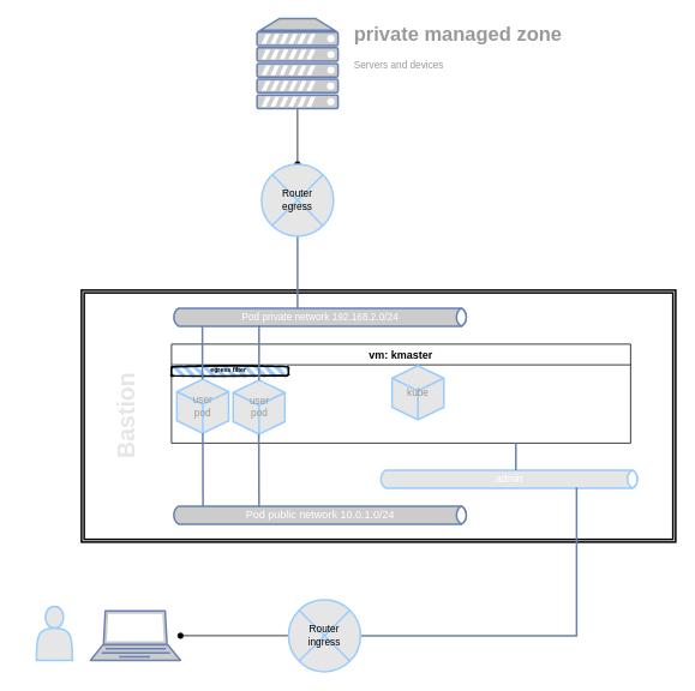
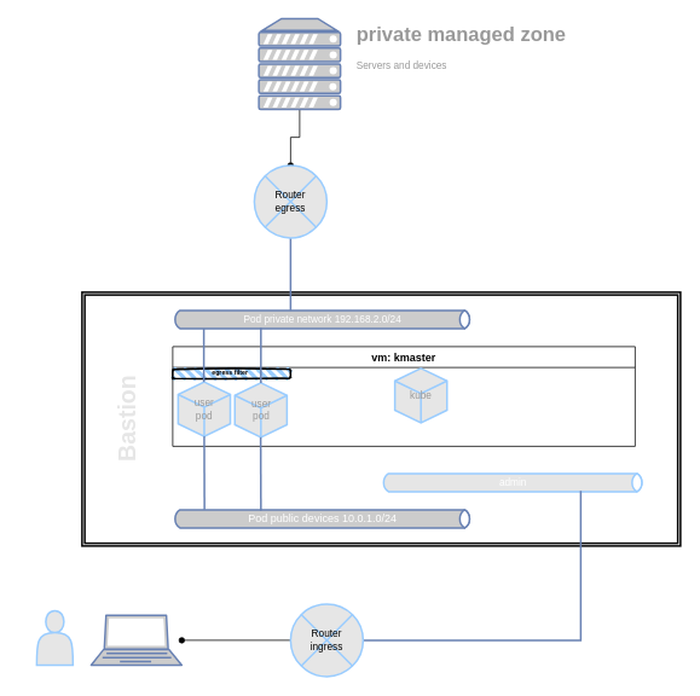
- <mxCell id="25" value="Router&lt;br&gt;egress" style="shape=sumEllipse;perimeter=ellipsePerimeter;whiteSpace=wrap;html=1;backgroundOutline=1;fontSize=11;strokeColor=#99CCFF;strokeWidth=2;fillColor=#E6E6E6;" parent="1" vertex="1"><mxGeometry x="290" y="182" width="80" height="80" as="geometry" /></mxCell>
+ <mxCell id="25" value="Router&lt;br&gt;egress" style="shape=sumEllipse;perimeter=ellipsePerimeter;whiteSpace=wrap;html=1;backgroundOutline=1;fontSize=11;strokeColor=#99CCFF;strokeWidth=2;fillColor=#E6E6E6;" parent="1" vertex="1"><mxGeometry x="280" y="182" width="80" height="80" as="geometry" /></mxCell>
- <mxCell id="16" value="" style="strokeColor=#6881B3;edgeStyle=none;rounded=0;endArrow=none;html=1;strokeWidth=2;fontSize=11;exitX=0.75;exitY=1;exitDx=0;exitDy=0;" parent="1" source="4" target="3" edge="1"><mxGeometry relative="1" as="geometry"><mxPoint x="320" y="472" as="sourcePoint" /></mxGeometry></mxCell>
- <mxCell id="11" value="Pod public network&amp;nbsp;10.0.1.0/24" style="html=1;fillColor=#CCCCCC;strokeColor=#6881B3;gradientColor=none;gradientDirection=north;strokeWidth=2;shape=mxgraph.networks.bus;gradientColor=none;gradientDirection=north;fontColor=#ffffff;perimeter=backbonePerimeter;backboneSize=20;" parent="1" vertex="1"><mxGeometry x="190" y="542" width="330" height="60" as="geometry" /></mxCell>
+ <mxCell id="11" value="Pod public devices&amp;nbsp;10.0.1.0/24" style="html=1;fillColor=#CCCCCC;strokeColor=#6881B3;gradientColor=none;gradientDirection=north;strokeWidth=2;shape=mxgraph.networks.bus;gradientColor=none;gradientDirection=north;fontColor=#ffffff;perimeter=backbonePerimeter;backboneSize=20;" parent="1" vertex="1"><mxGeometry x="190" y="542" width="330" height="60" as="geometry" /></mxCell>
